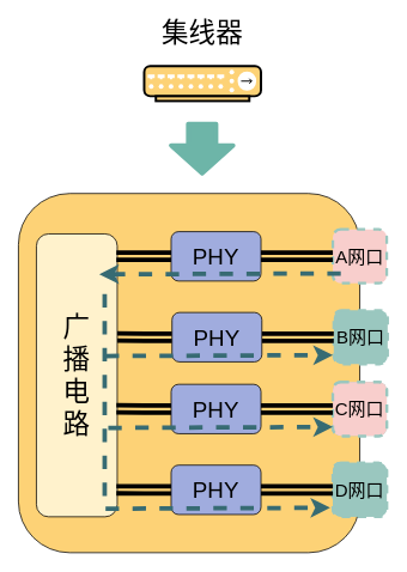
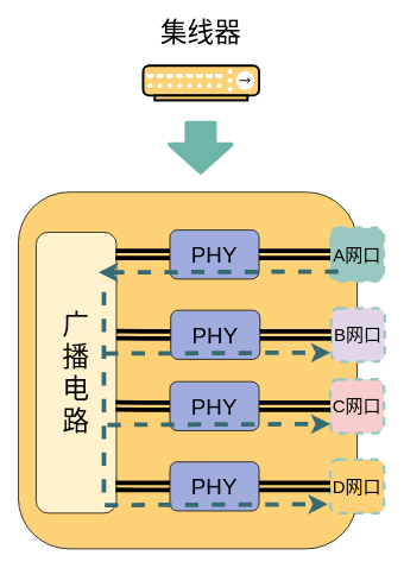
- <mxCell id="5" value="&lt;font style=&quot;font-size: 20px&quot;&gt;A网口&lt;/font&gt;" style="rounded=1;whiteSpace=wrap;html=1;fillColor=#f8cecc;strokeColor=#9AC7BF;dashed=1;strokeWidth=3;" parent="1" vertex="1"><mxGeometry x="370" y="255" width="60" height="60" as="geometry" /></mxCell>
+ <mxCell id="5" value="&lt;font style=&quot;font-size: 20px&quot;&gt;A网口&lt;/font&gt;" style="rounded=1;whiteSpace=wrap;html=1;fillColor=#9AC7BF;strokeColor=#9AC7BF;dashed=1;strokeWidth=3;" parent="1" vertex="1"><mxGeometry x="370" y="255" width="60" height="60" as="geometry" /></mxCell>
- <mxCell id="12" value="&lt;span style=&quot;font-size: 20px&quot;&gt;B网口&lt;/span&gt;" style="rounded=1;whiteSpace=wrap;html=1;fillColor=#9AC7BF;strokeWidth=3;dashed=1;strokeColor=#9AC7BF;" parent="1" vertex="1"><mxGeometry x="370.99" y="345" width="60" height="60" as="geometry" /></mxCell>
+ <mxCell id="12" value="&lt;span style=&quot;font-size: 20px&quot;&gt;B网口&lt;/span&gt;" style="rounded=1;whiteSpace=wrap;html=1;fillColor=#e1d5e7;strokeWidth=3;dashed=1;strokeColor=#9AC7BF;" parent="1" vertex="1"><mxGeometry x="370.99" y="345" width="60" height="60" as="geometry" /></mxCell>
- <mxCell id="20" value="&lt;span style=&quot;font-size: 20px&quot;&gt;D网口&lt;/span&gt;" style="rounded=1;whiteSpace=wrap;html=1;fillColor=#9AC7BF;strokeColor=#9AC7BF;strokeWidth=3;dashed=1;" parent="1" vertex="1"><mxGeometry x="370" y="515" width="60" height="60" as="geometry" /></mxCell>
+ <mxCell id="20" value="&lt;span style=&quot;font-size: 20px&quot;&gt;D网口&lt;/span&gt;" style="rounded=1;whiteSpace=wrap;html=1;fillColor=#fdd276;strokeColor=#9AC7BF;strokeWidth=3;dashed=1;" parent="1" vertex="1"><mxGeometry x="370" y="515" width="60" height="60" as="geometry" /></mxCell>
